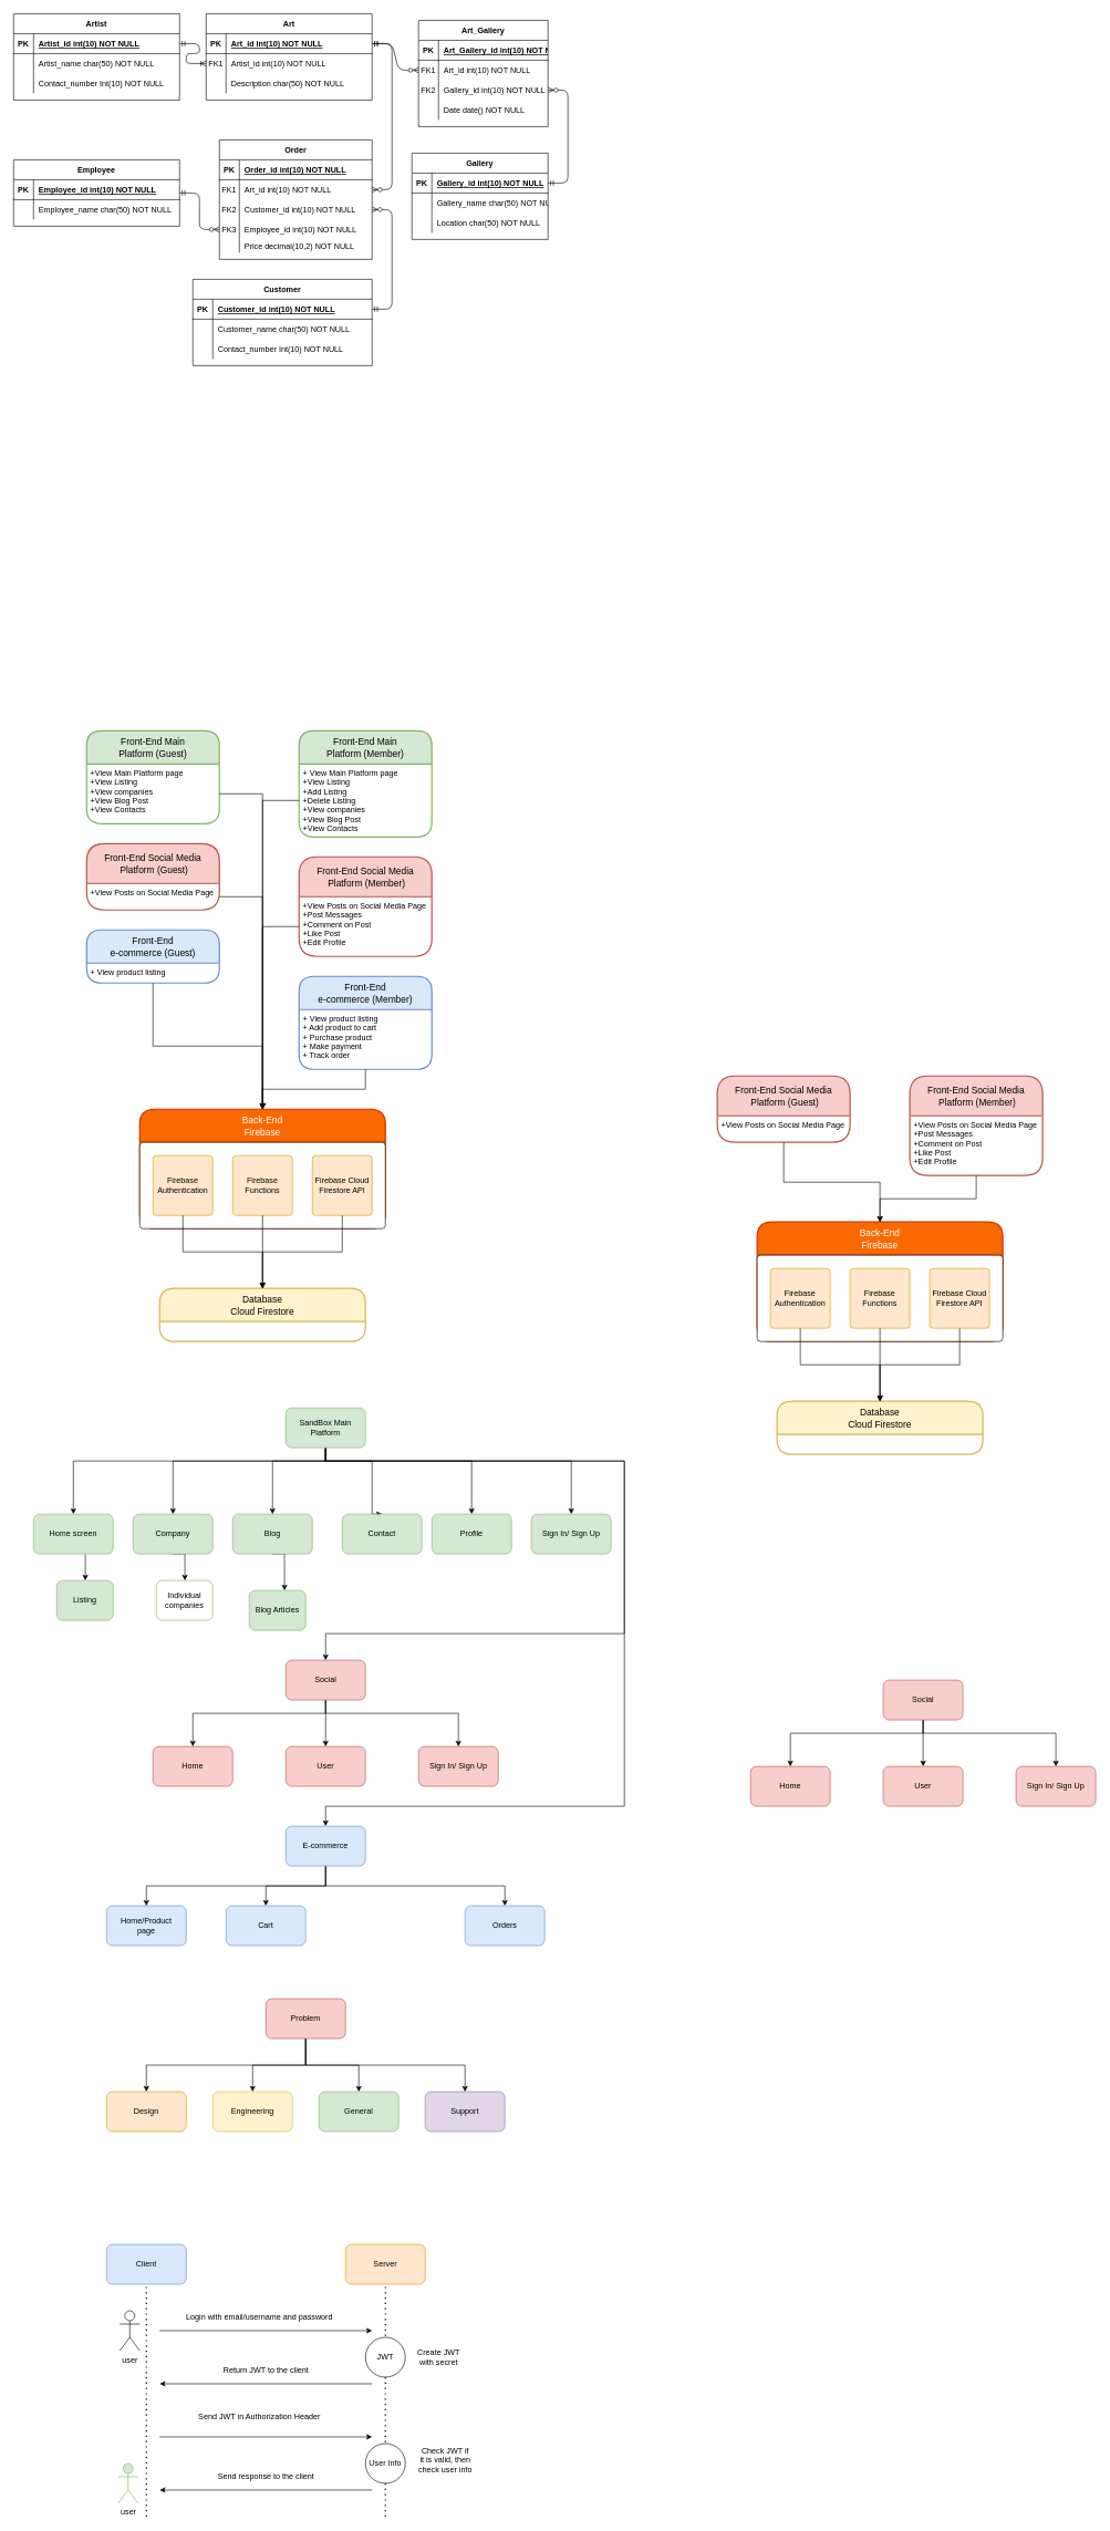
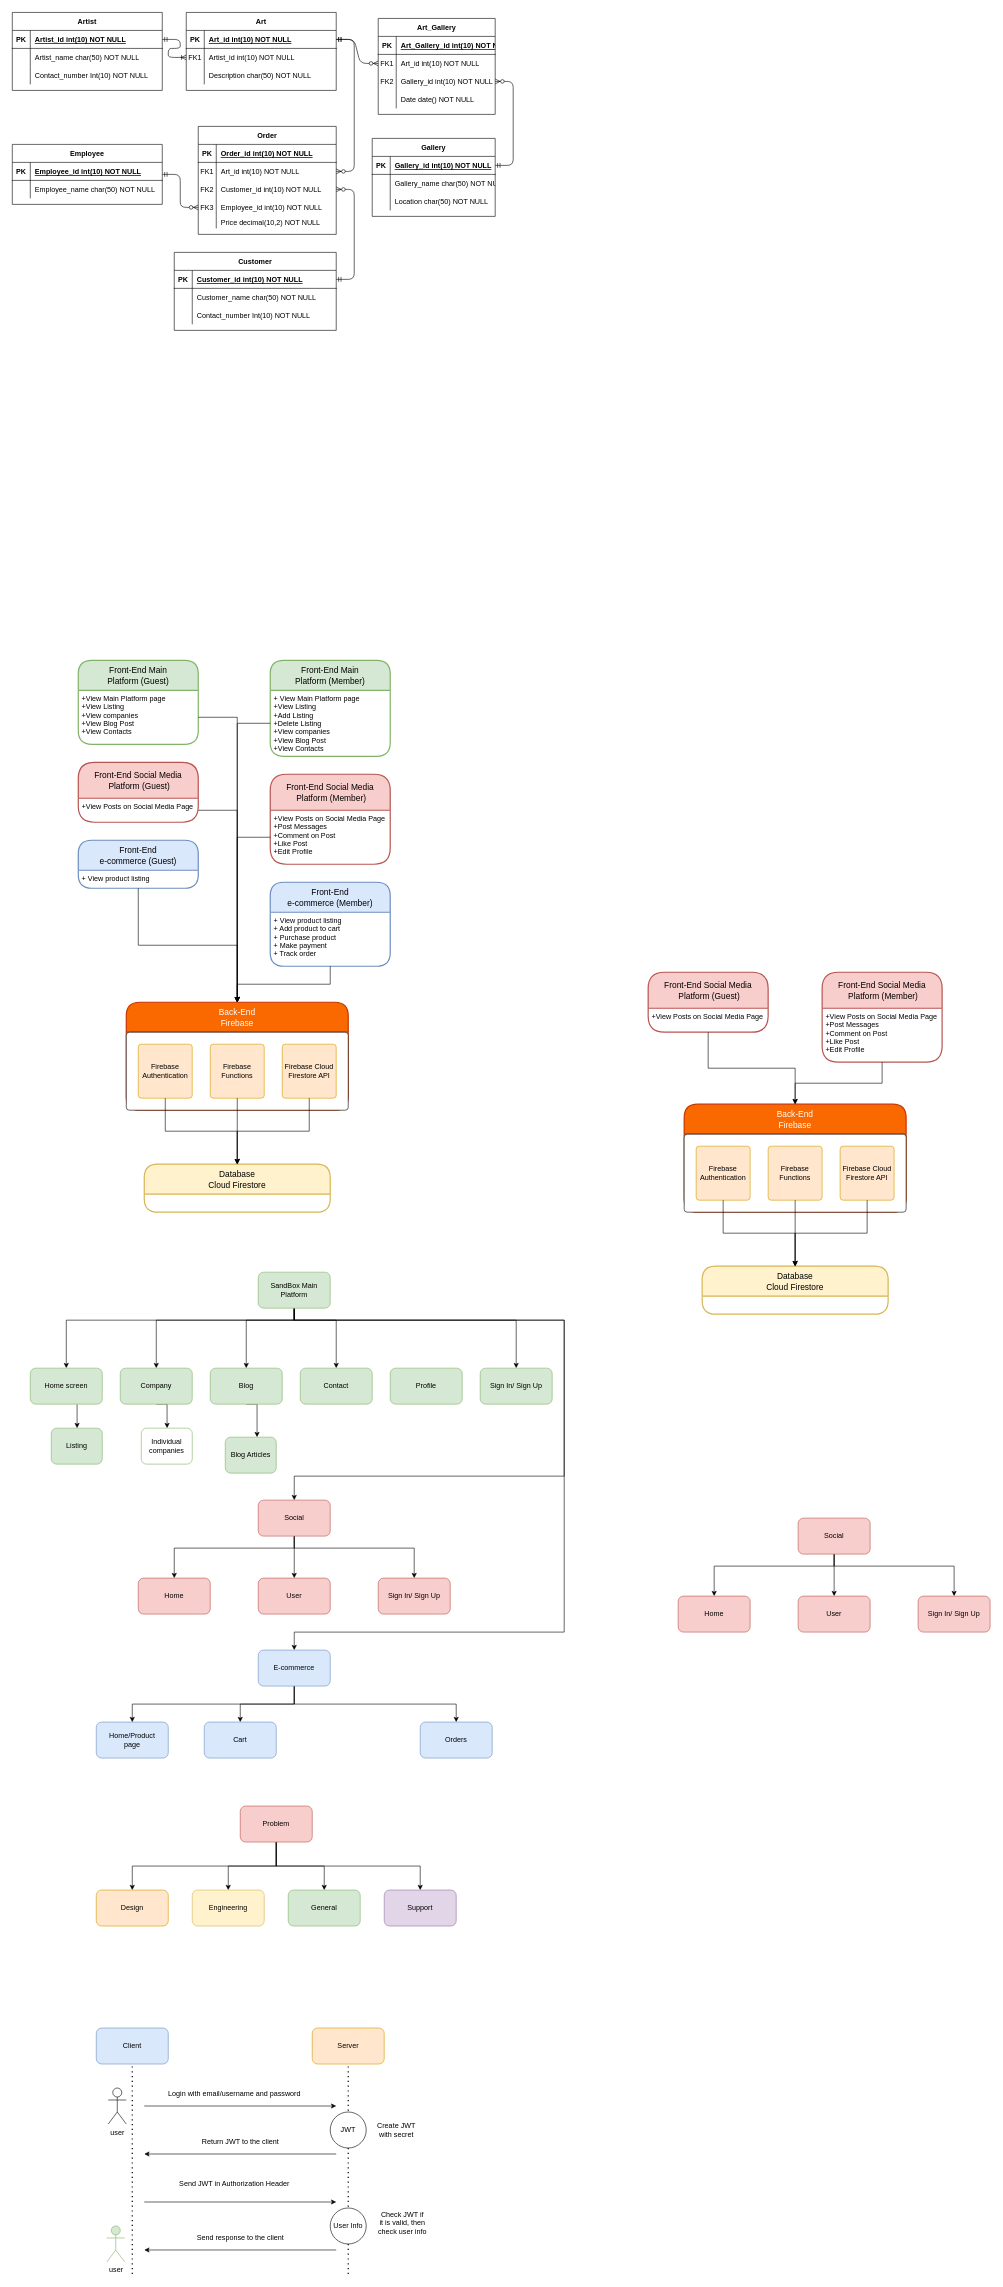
- <mxCell id="119" style="edgeStyle=orthogonalEdgeStyle;rounded=0;orthogonalLoop=1;jettySize=auto;html=1;" parent="1" source="123" target="131" edge="1"><mxGeometry relative="1" as="geometry"><Array as="points"><mxPoint x="490" y="2200" /><mxPoint x="710" y="2200" /></Array></mxGeometry></mxCell>
- <mxCell id="130" value="Contact" style="rounded=1;whiteSpace=wrap;html=1;fillColor=#d5e8d4;strokeColor=#82b366;" parent="1" vertex="1"><mxGeometry x="515" y="2280" width="120" height="60" as="geometry" /></mxCell>
+ <mxCell id="130" value="Contact" style="rounded=1;whiteSpace=wrap;html=1;fillColor=#d5e8d4;strokeColor=#82b366;" parent="1" vertex="1"><mxGeometry x="500" y="2280" width="120" height="60" as="geometry" /></mxCell>
